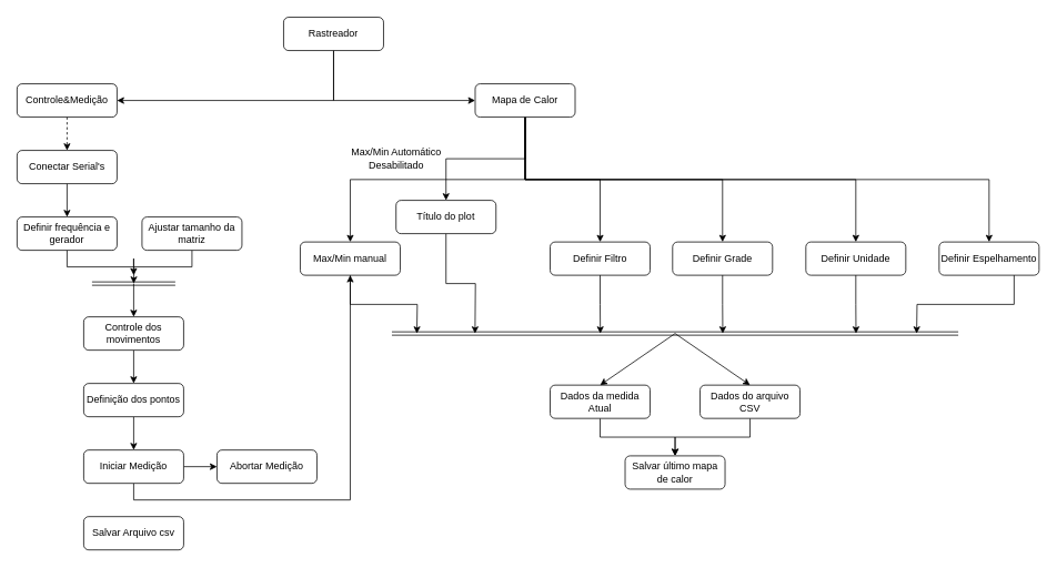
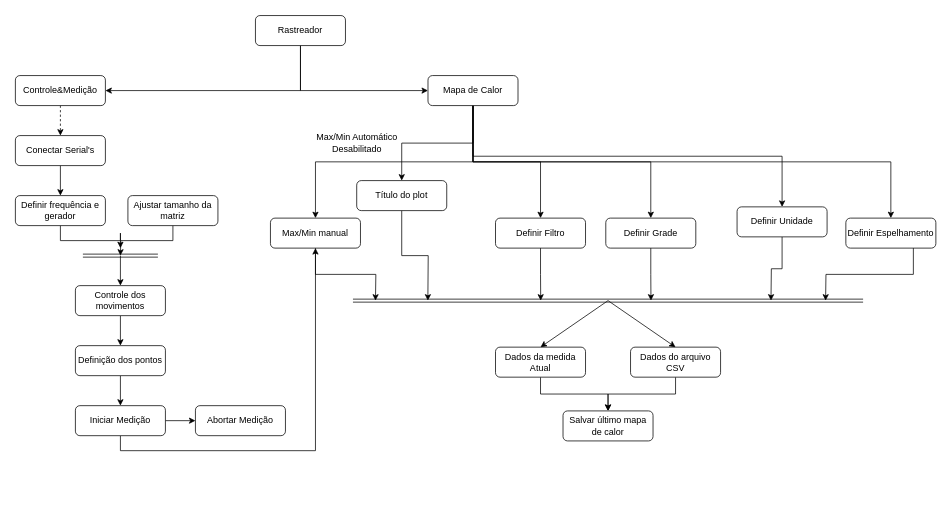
- <mxCell id="46" value="Definir Unidade" style="rounded=1;whiteSpace=wrap;html=1;fontSize=12;glass=0;strokeWidth=1;shadow=0;" vertex="1" parent="1"><mxGeometry x="967" y="290" width="120" height="40" as="geometry" /></mxCell>
+ <mxCell id="46" value="Definir Unidade" style="rounded=1;whiteSpace=wrap;html=1;fontSize=12;glass=0;strokeWidth=1;shadow=0;" vertex="1" parent="1"><mxGeometry x="982" y="275" width="120" height="40" as="geometry" /></mxCell>
- <mxCell id="20" value="Salvar Arquivo csv" style="rounded=1;whiteSpace=wrap;html=1;fontSize=12;glass=0;strokeWidth=1;shadow=0;" vertex="1" parent="1"><mxGeometry x="100" y="620" width="120" height="40" as="geometry" /></mxCell>
